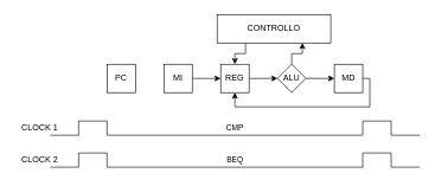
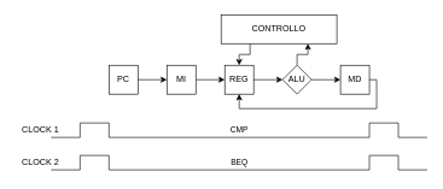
+ <mxCell id="12" style="edgeStyle=orthogonalEdgeStyle;html=1;exitX=1;exitY=0.5;exitDx=0;exitDy=0;entryX=0;entryY=0.5;entryDx=0;entryDy=0;" edge="1" parent="1" source="13" target="11"><mxGeometry relative="1" as="geometry" /></mxCell>
